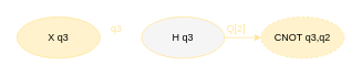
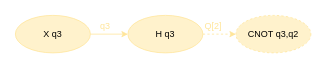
+ <mxCell id="4" style="edgeStyle=orthogonalEdgeStyle;rounded=0;orthogonalLoop=1;jettySize=auto;html=1;exitX=1;exitY=0.5;exitDx=0;exitDy=0;entryX=0;entryY=0.5;entryDx=0;entryDy=0;strokeColor=#FFE599;" edge="1" parent="1" source="5" target="3"><mxGeometry relative="1" as="geometry" /></mxCell>
- <mxCell id="3" value="H q3" style="ellipse;whiteSpace=wrap;html=1;strokeColor=#FFE599;fillColor=#f5f5f5;" vertex="1" parent="1"><mxGeometry x="170" y="20" width="100" height="50" as="geometry" /></mxCell>
+ <mxCell id="3" value="H q3" style="ellipse;whiteSpace=wrap;html=1;strokeColor=#FFE599;fillColor=#FFF2CC;" vertex="1" parent="1"><mxGeometry x="170" y="20" width="100" height="50" as="geometry" /></mxCell>
- <mxCell id="2" style="edgeStyle=orthogonalEdgeStyle;rounded=0;orthogonalLoop=1;jettySize=auto;html=1;exitX=1;exitY=0.5;exitDx=0;exitDy=0;entryX=0;entryY=0.5;entryDx=0;entryDy=0;strokeColor=#FFE599;" edge="1" parent="1" source="3" target="6"><mxGeometry relative="1" as="geometry" /></mxCell>
+ <mxCell id="2" style="edgeStyle=orthogonalEdgeStyle;rounded=0;orthogonalLoop=1;jettySize=auto;html=1;exitX=1;exitY=0.5;exitDx=0;exitDy=0;entryX=0;entryY=0.5;entryDx=0;entryDy=0;strokeColor=#FFE599;dashed=1;" edge="1" parent="1" source="3" target="6"><mxGeometry relative="1" as="geometry" /></mxCell>
